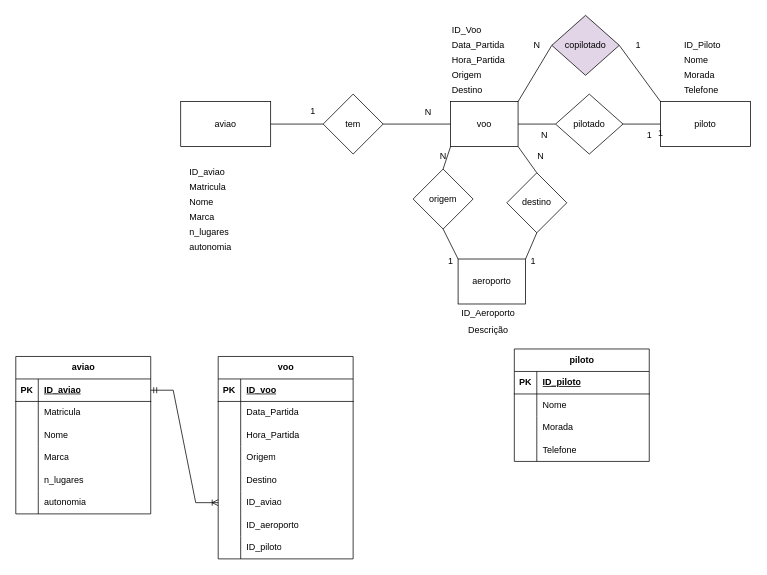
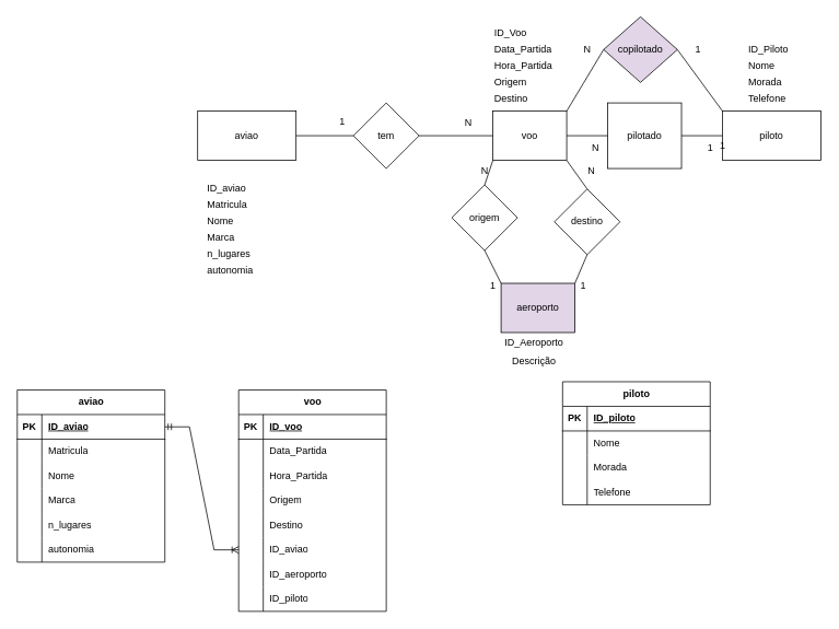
- <mxCell id="16" value="pilotado" style="rhombus;whiteSpace=wrap;html=1;" parent="1" vertex="1"><mxGeometry x="740" y="125" width="90" height="80" as="geometry" /></mxCell>
+ <mxCell id="16" value="pilotado" style="whiteSpace=wrap;html=1;rounded=0;" parent="1" vertex="1"><mxGeometry x="740" y="125" width="90" height="80" as="geometry" /></mxCell>
- <mxCell id="36" value="aeroporto" style="rounded=0;whiteSpace=wrap;html=1;" parent="1" vertex="1"><mxGeometry x="610" y="345" width="90" height="60" as="geometry" /></mxCell>
+ <mxCell id="36" value="aeroporto" style="rounded=0;whiteSpace=wrap;html=1;fillColor=#e1d5e7;" parent="1" vertex="1"><mxGeometry x="610" y="345" width="90" height="60" as="geometry" /></mxCell>
